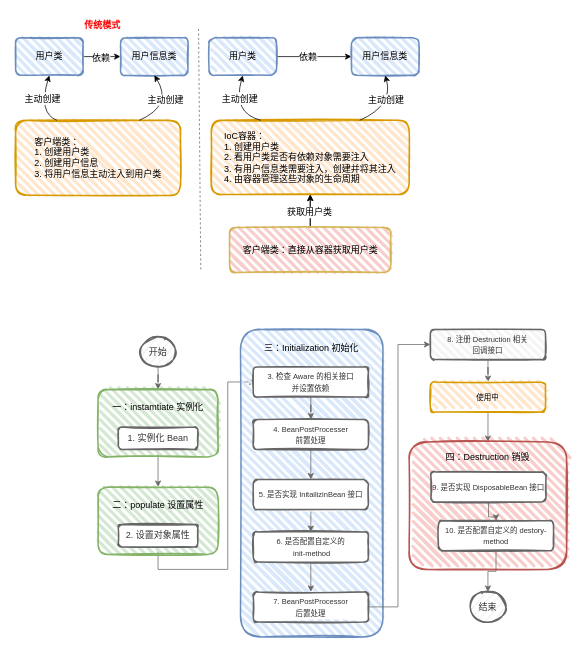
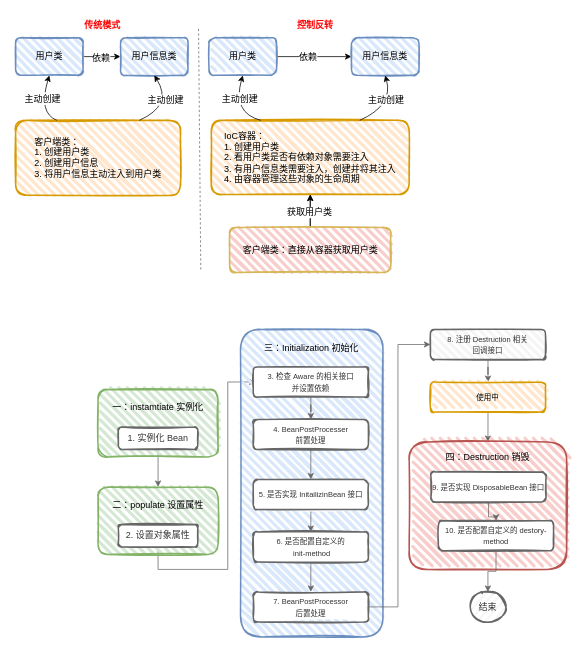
+ <mxCell id="25" value="&lt;div style=&quot;text-align: center;&quot;&gt;&lt;span style=&quot;background-color: initial;&quot;&gt;&lt;b&gt;&lt;font color=&quot;#ff0000&quot;&gt;控制反转&lt;/font&gt;&lt;/b&gt;&lt;/span&gt;&lt;/div&gt;" style="text;whiteSpace=wrap;html=1;fontSize=12;" vertex="1" parent="1"><mxGeometry x="394" y="20" width="70" height="40" as="geometry" /></mxCell>
- <mxCell id="28" value="开始" style="ellipse;whiteSpace=wrap;html=1;strokeWidth=2;fillWeight=2;hachureGap=8;fillColor=#f5f5f5;fillStyle=dots;sketch=1;fontSize=12;strokeColor=#666666;fontColor=#333333;" vertex="1" parent="1"><mxGeometry x="185" y="449" width="50" height="40" as="geometry" /></mxCell>
- <mxCell id="27" value="" style="edgeStyle=orthogonalEdgeStyle;rounded=0;orthogonalLoop=1;jettySize=auto;html=1;fontSize=10;fontColor=#333333;strokeColor=#666666;entryX=0.5;entryY=0;entryDx=0;entryDy=0;" edge="1" parent="1" source="28" target="30"><mxGeometry relative="1" as="geometry" /></mxCell>
